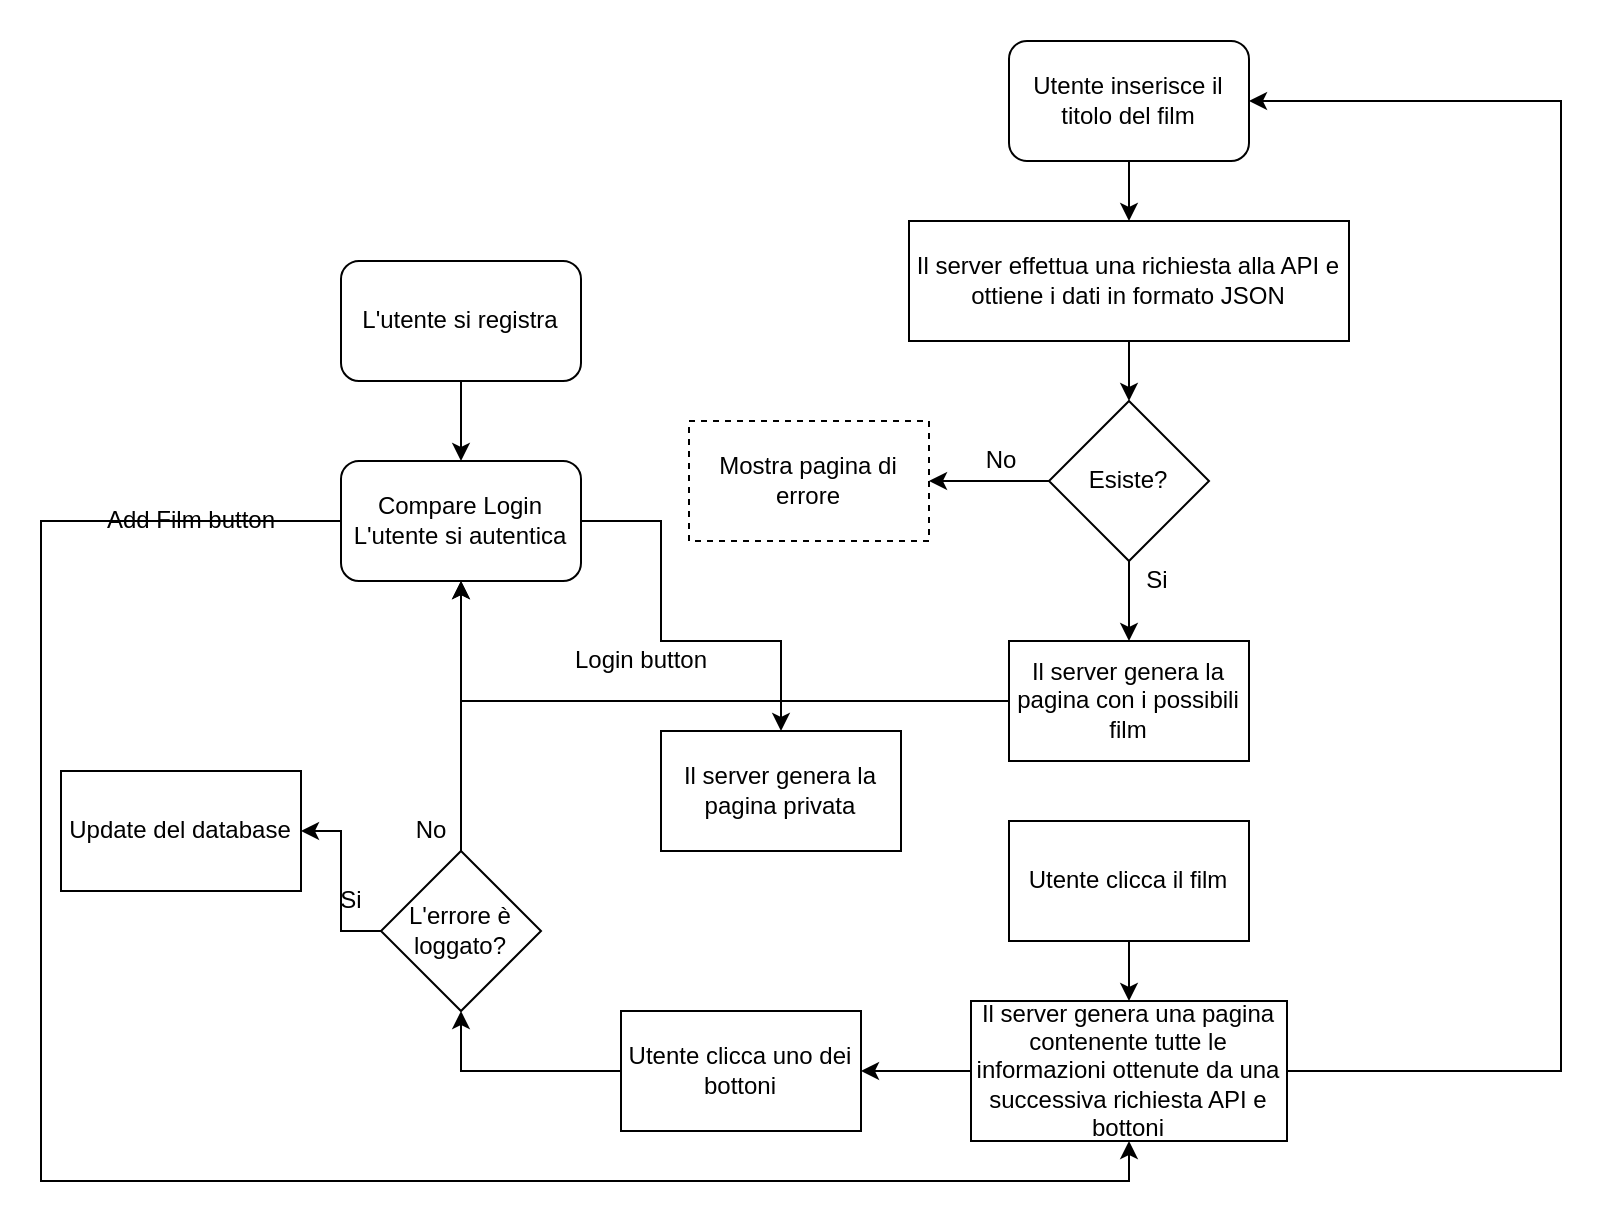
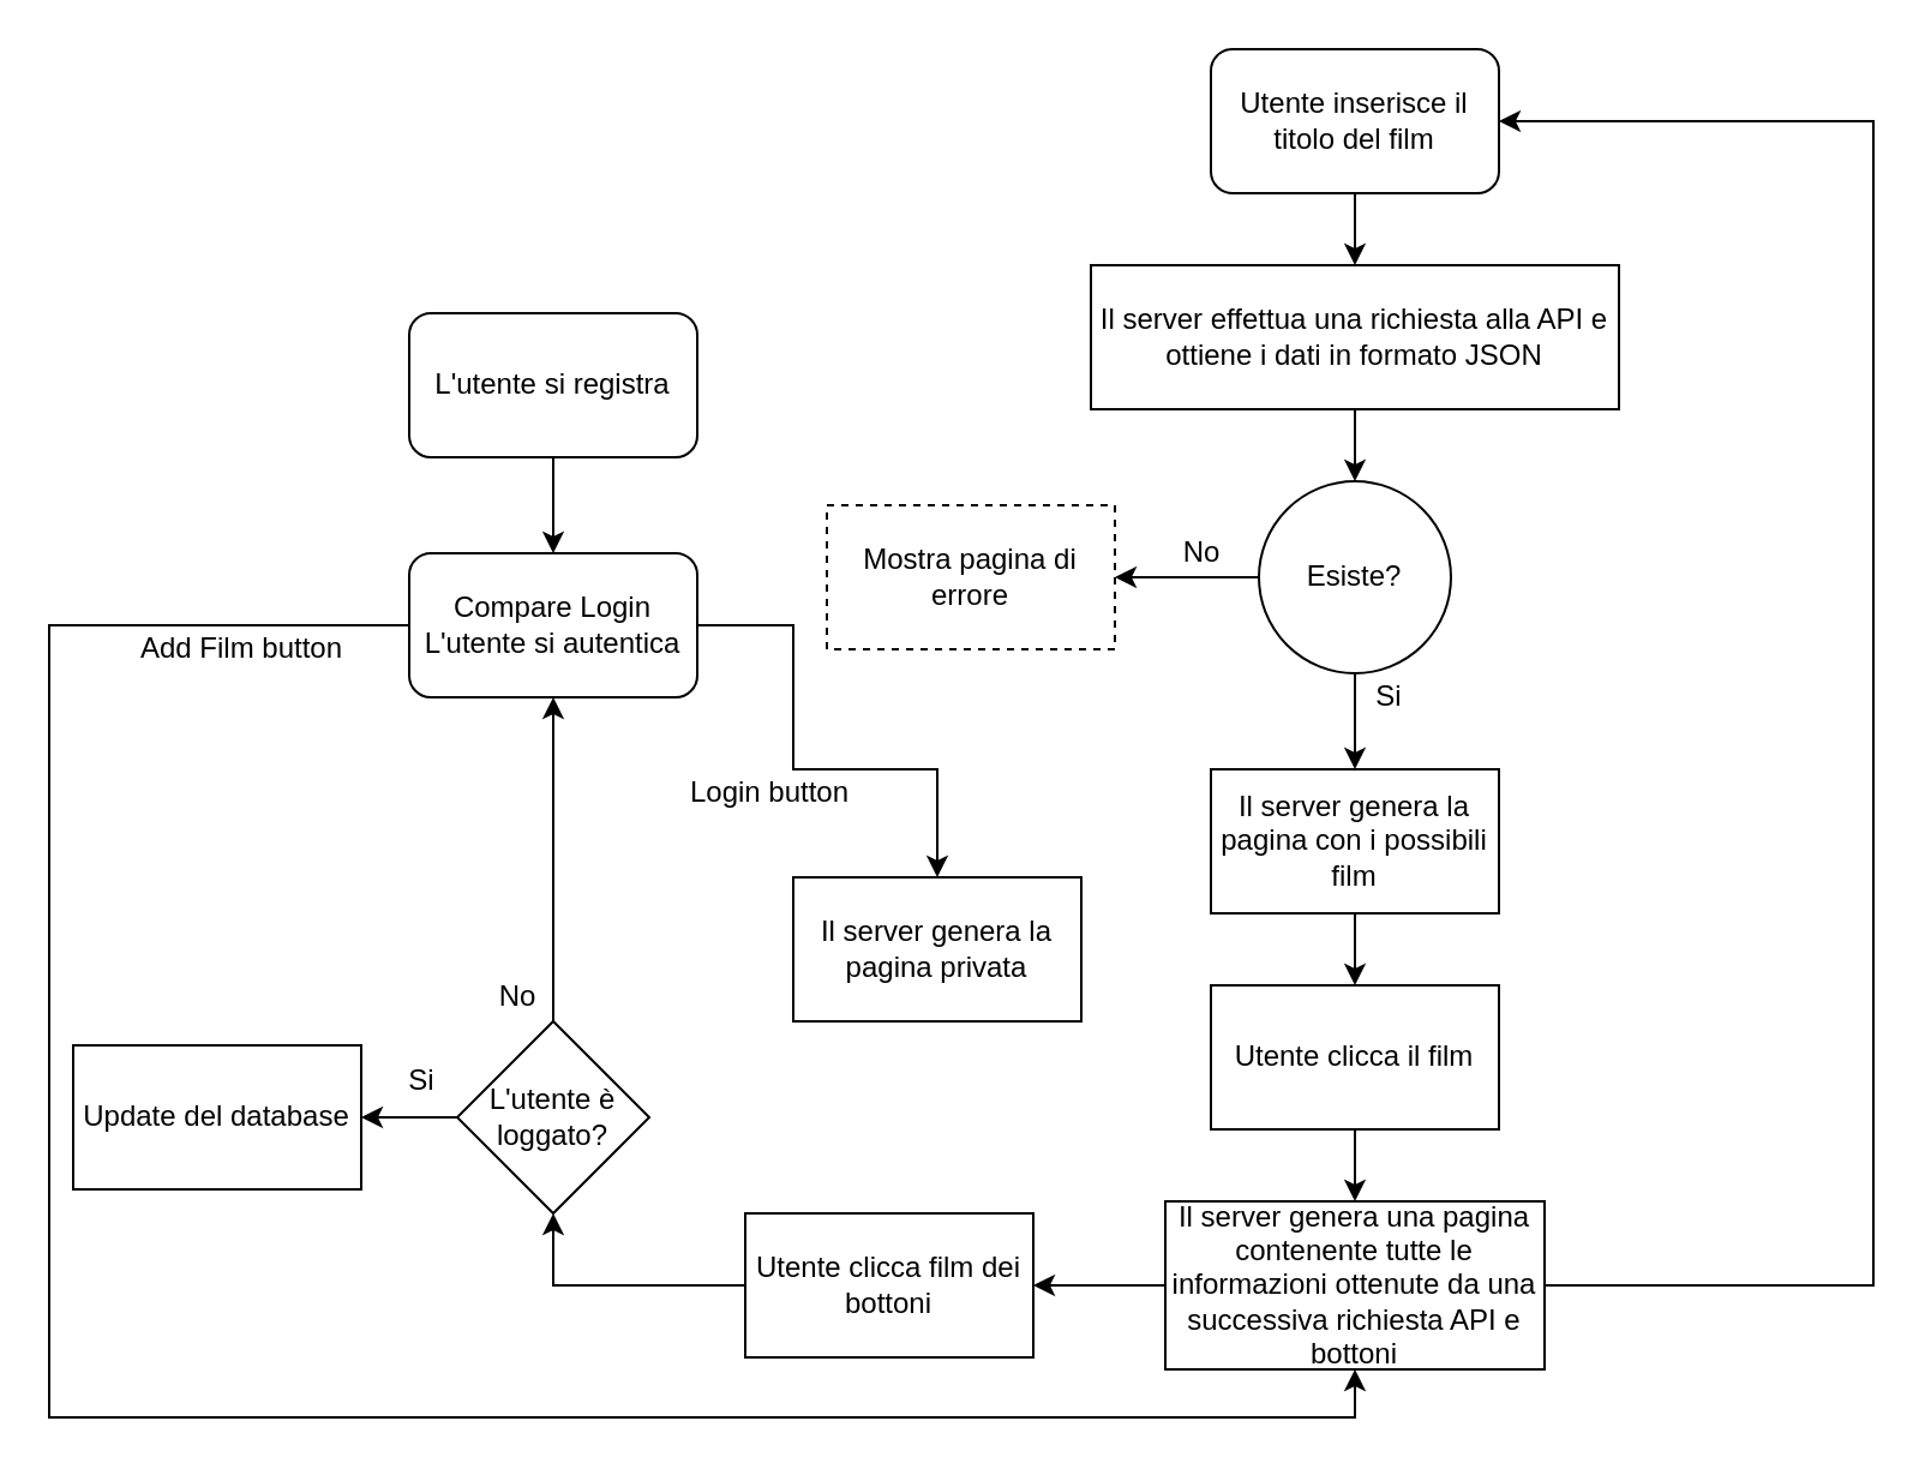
- <mxCell id="8" value="Esiste?" style="rhombus;whiteSpace=wrap;html=1;rounded=0;" vertex="1" parent="1"><mxGeometry x="524" y="200" width="80" height="80" as="geometry" /></mxCell>
+ <mxCell id="8" value="Esiste?" style="ellipse;whiteSpace=wrap;html=1;" vertex="1" parent="1"><mxGeometry x="524" y="200" width="80" height="80" as="geometry" /></mxCell>
- <mxCell id="34" value="Add Film button" style="text;html=1;align=center;verticalAlign=middle;resizable=0;points=[];autosize=1;strokeColor=none;" vertex="1" parent="1"><mxGeometry x="45" y="250" width="100" height="20" as="geometry" /></mxCell>
+ <mxCell id="34" value="Add Film button" style="text;html=1;align=center;verticalAlign=middle;resizable=0;points=[];autosize=1;strokeColor=none;" vertex="1" parent="1"><mxGeometry x="50" y="260" width="100" height="20" as="geometry" /></mxCell>
- <mxCell id="11" value="" style="edgeStyle=orthogonalEdgeStyle;rounded=0;orthogonalLoop=1;jettySize=auto;html=1;" edge="1" parent="1" source="12" target="24"><mxGeometry relative="1" as="geometry" /></mxCell>
+ <mxCell id="11" value="" style="edgeStyle=orthogonalEdgeStyle;rounded=0;orthogonalLoop=1;jettySize=auto;html=1;" edge="1" parent="1" source="12" target="15"><mxGeometry relative="1" as="geometry" /></mxCell>
- <mxCell id="28" value="Update del database" style="whiteSpace=wrap;html=1;rounded=0;" vertex="1" parent="1"><mxGeometry x="30" y="385" width="120" height="60" as="geometry" /></mxCell>
+ <mxCell id="28" value="Update del database" style="whiteSpace=wrap;html=1;rounded=0;" vertex="1" parent="1"><mxGeometry x="30" y="435" width="120" height="60" as="geometry" /></mxCell>
- <mxCell id="18" value="L'errore è loggato?" style="rhombus;whiteSpace=wrap;html=1;rounded=0;" vertex="1" parent="1"><mxGeometry x="190" y="425" width="80" height="80" as="geometry" /></mxCell>
+ <mxCell id="18" value="L'utente è loggato?" style="rhombus;whiteSpace=wrap;html=1;rounded=0;" vertex="1" parent="1"><mxGeometry x="190" y="425" width="80" height="80" as="geometry" /></mxCell>
- <mxCell id="26" value="Utente clicca uno dei bottoni" style="whiteSpace=wrap;html=1;" vertex="1" parent="1"><mxGeometry x="310" y="505" width="120" height="60" as="geometry" /></mxCell>
+ <mxCell id="26" value="Utente clicca film dei bottoni" style="whiteSpace=wrap;html=1;" vertex="1" parent="1"><mxGeometry x="310" y="505" width="120" height="60" as="geometry" /></mxCell>
